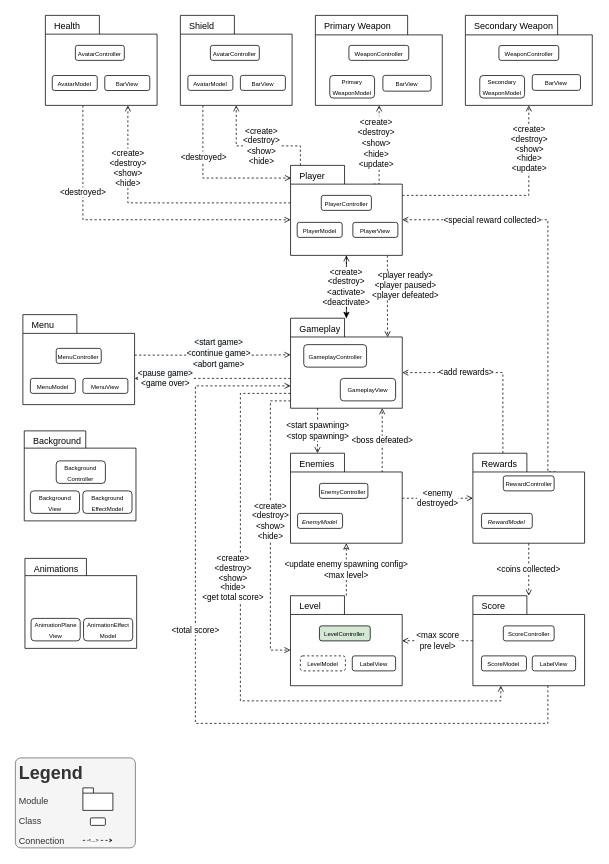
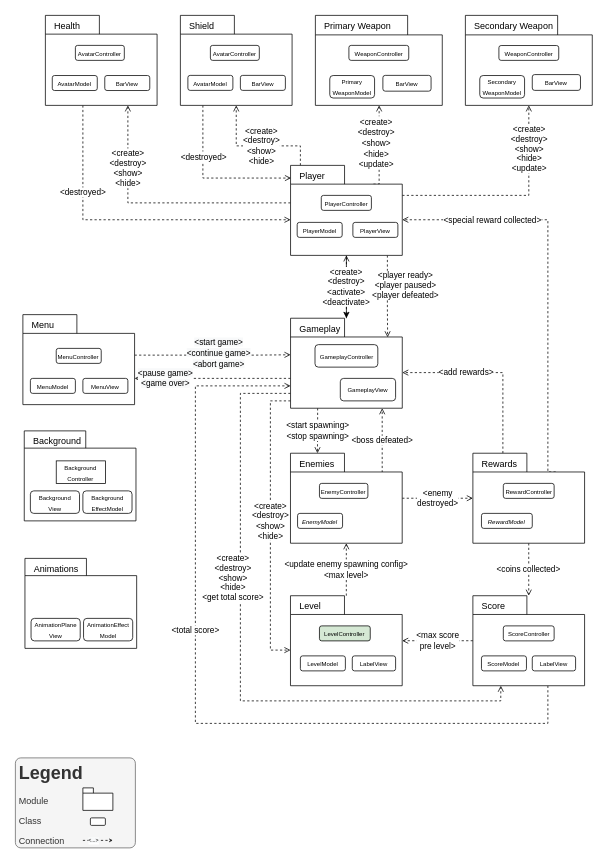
- <mxCell id="50" value="&lt;font style=&quot;font-size: 8px&quot;&gt;GameplayController&lt;/font&gt;" style="rounded=1;whiteSpace=wrap;html=1;" parent="1" vertex="1"><mxGeometry x="404.52" y="459" width="83.73" height="30" as="geometry" /></mxCell>
+ <mxCell id="50" value="&lt;font style=&quot;font-size: 8px&quot;&gt;GameplayController&lt;/font&gt;" style="rounded=1;whiteSpace=wrap;html=1;" parent="1" vertex="1"><mxGeometry x="419.52" y="459" width="83.73" height="30" as="geometry" /></mxCell>
- <mxCell id="61" value="&lt;font style=&quot;font-size: 8px&quot;&gt;Background&lt;br&gt;Controller&lt;/font&gt;" style="rounded=1;whiteSpace=wrap;html=1;" parent="1" vertex="1"><mxGeometry x="74.47" y="614" width="65.53" height="30" as="geometry" /></mxCell>
+ <mxCell id="61" value="&lt;font style=&quot;font-size: 8px&quot;&gt;Background&lt;br&gt;Controller&lt;/font&gt;" style="whiteSpace=wrap;html=1;rounded=0;" parent="1" vertex="1"><mxGeometry x="74.47" y="614" width="65.53" height="30" as="geometry" /></mxCell>
- <mxCell id="52" value="&lt;font style=&quot;font-size: 8px&quot;&gt;RewardController&lt;/font&gt;" style="rounded=1;whiteSpace=wrap;html=1;" parent="1" vertex="1"><mxGeometry x="670.6" y="634" width="67.75" height="20" as="geometry" /></mxCell>
+ <mxCell id="52" value="&lt;font style=&quot;font-size: 8px&quot;&gt;RewardController&lt;/font&gt;" style="rounded=1;whiteSpace=wrap;html=1;" parent="1" vertex="1"><mxGeometry x="670.6" y="644" width="67.75" height="20" as="geometry" /></mxCell>
- <mxCell id="29" value="&amp;lt;update enemy spawning config&amp;gt;&lt;br&gt;&amp;lt;max level&amp;gt;" style="edgeStyle=orthogonalEdgeStyle;rounded=0;orthogonalLoop=1;jettySize=auto;html=1;dashed=1;labelBackgroundColor=#ffffff;endArrow=classic;endFill=0;" parent="1" source="30" target="15" edge="1"><mxGeometry relative="1" as="geometry" /></mxCell>
+ <mxCell id="29" value="&amp;lt;update enemy spawning config&amp;gt;&lt;br&gt;&amp;lt;max level&amp;gt;" style="edgeStyle=orthogonalEdgeStyle;rounded=0;orthogonalLoop=1;jettySize=auto;html=1;dashed=1;labelBackgroundColor=#ffffff;endArrow=open;endFill=0;" parent="1" source="30" target="15" edge="1"><mxGeometry relative="1" as="geometry" /></mxCell>
- <mxCell id="58" value="&lt;span style=&quot;font-size: 8px&quot;&gt;LevelModel&lt;/span&gt;" style="rounded=1;whiteSpace=wrap;html=1;dashed=1;" parent="1" vertex="1"><mxGeometry x="400" y="874" width="60" height="20" as="geometry" /></mxCell>
+ <mxCell id="58" value="&lt;span style=&quot;font-size: 8px&quot;&gt;LevelModel&lt;/span&gt;" style="rounded=1;whiteSpace=wrap;html=1;" parent="1" vertex="1"><mxGeometry x="400" y="874" width="60" height="20" as="geometry" /></mxCell>
